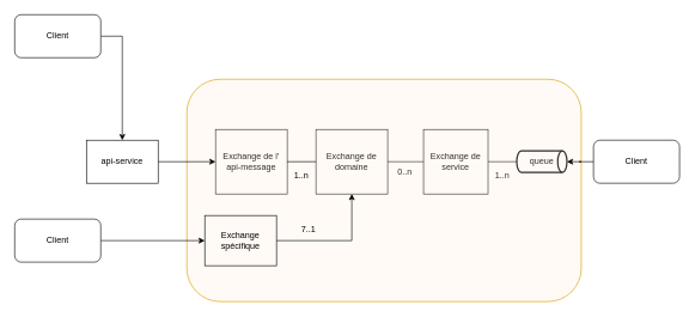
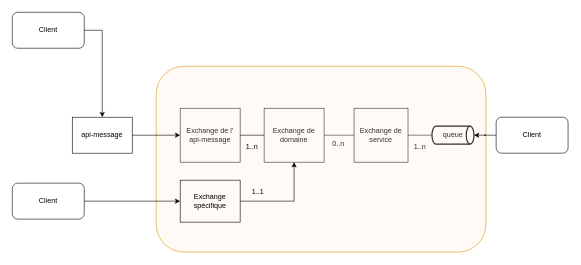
- <mxCell id="17" value="api-service" style="rounded=0;whiteSpace=wrap;html=1;" vertex="1" parent="1"><mxGeometry x="120" y="195" width="100" height="60" as="geometry" /></mxCell>
+ <mxCell id="17" value="api-message" style="rounded=0;whiteSpace=wrap;html=1;" vertex="1" parent="1"><mxGeometry x="120" y="195" width="100" height="60" as="geometry" /></mxCell>
- <mxCell id="22" value="7..1" style="text;html=1;align=center;verticalAlign=middle;whiteSpace=wrap;rounded=0;" vertex="1" parent="1"><mxGeometry x="400" y="305" width="60" height="30" as="geometry" /></mxCell>
+ <mxCell id="22" value="1..1" style="text;html=1;align=center;verticalAlign=middle;whiteSpace=wrap;rounded=0;" vertex="1" parent="1"><mxGeometry x="400" y="305" width="60" height="30" as="geometry" /></mxCell>
- <mxCell id="14" value="Exchange spécifique" style="rounded=0;whiteSpace=wrap;html=1;fillColor=none;" vertex="1" parent="1"><mxGeometry x="285" y="300" width="100" height="70" as="geometry" /></mxCell>
+ <mxCell id="14" value="Exchange spécifique" style="rounded=0;whiteSpace=wrap;html=1;fillColor=none;" vertex="1" parent="1"><mxGeometry x="300" y="300" width="100" height="70" as="geometry" /></mxCell>
